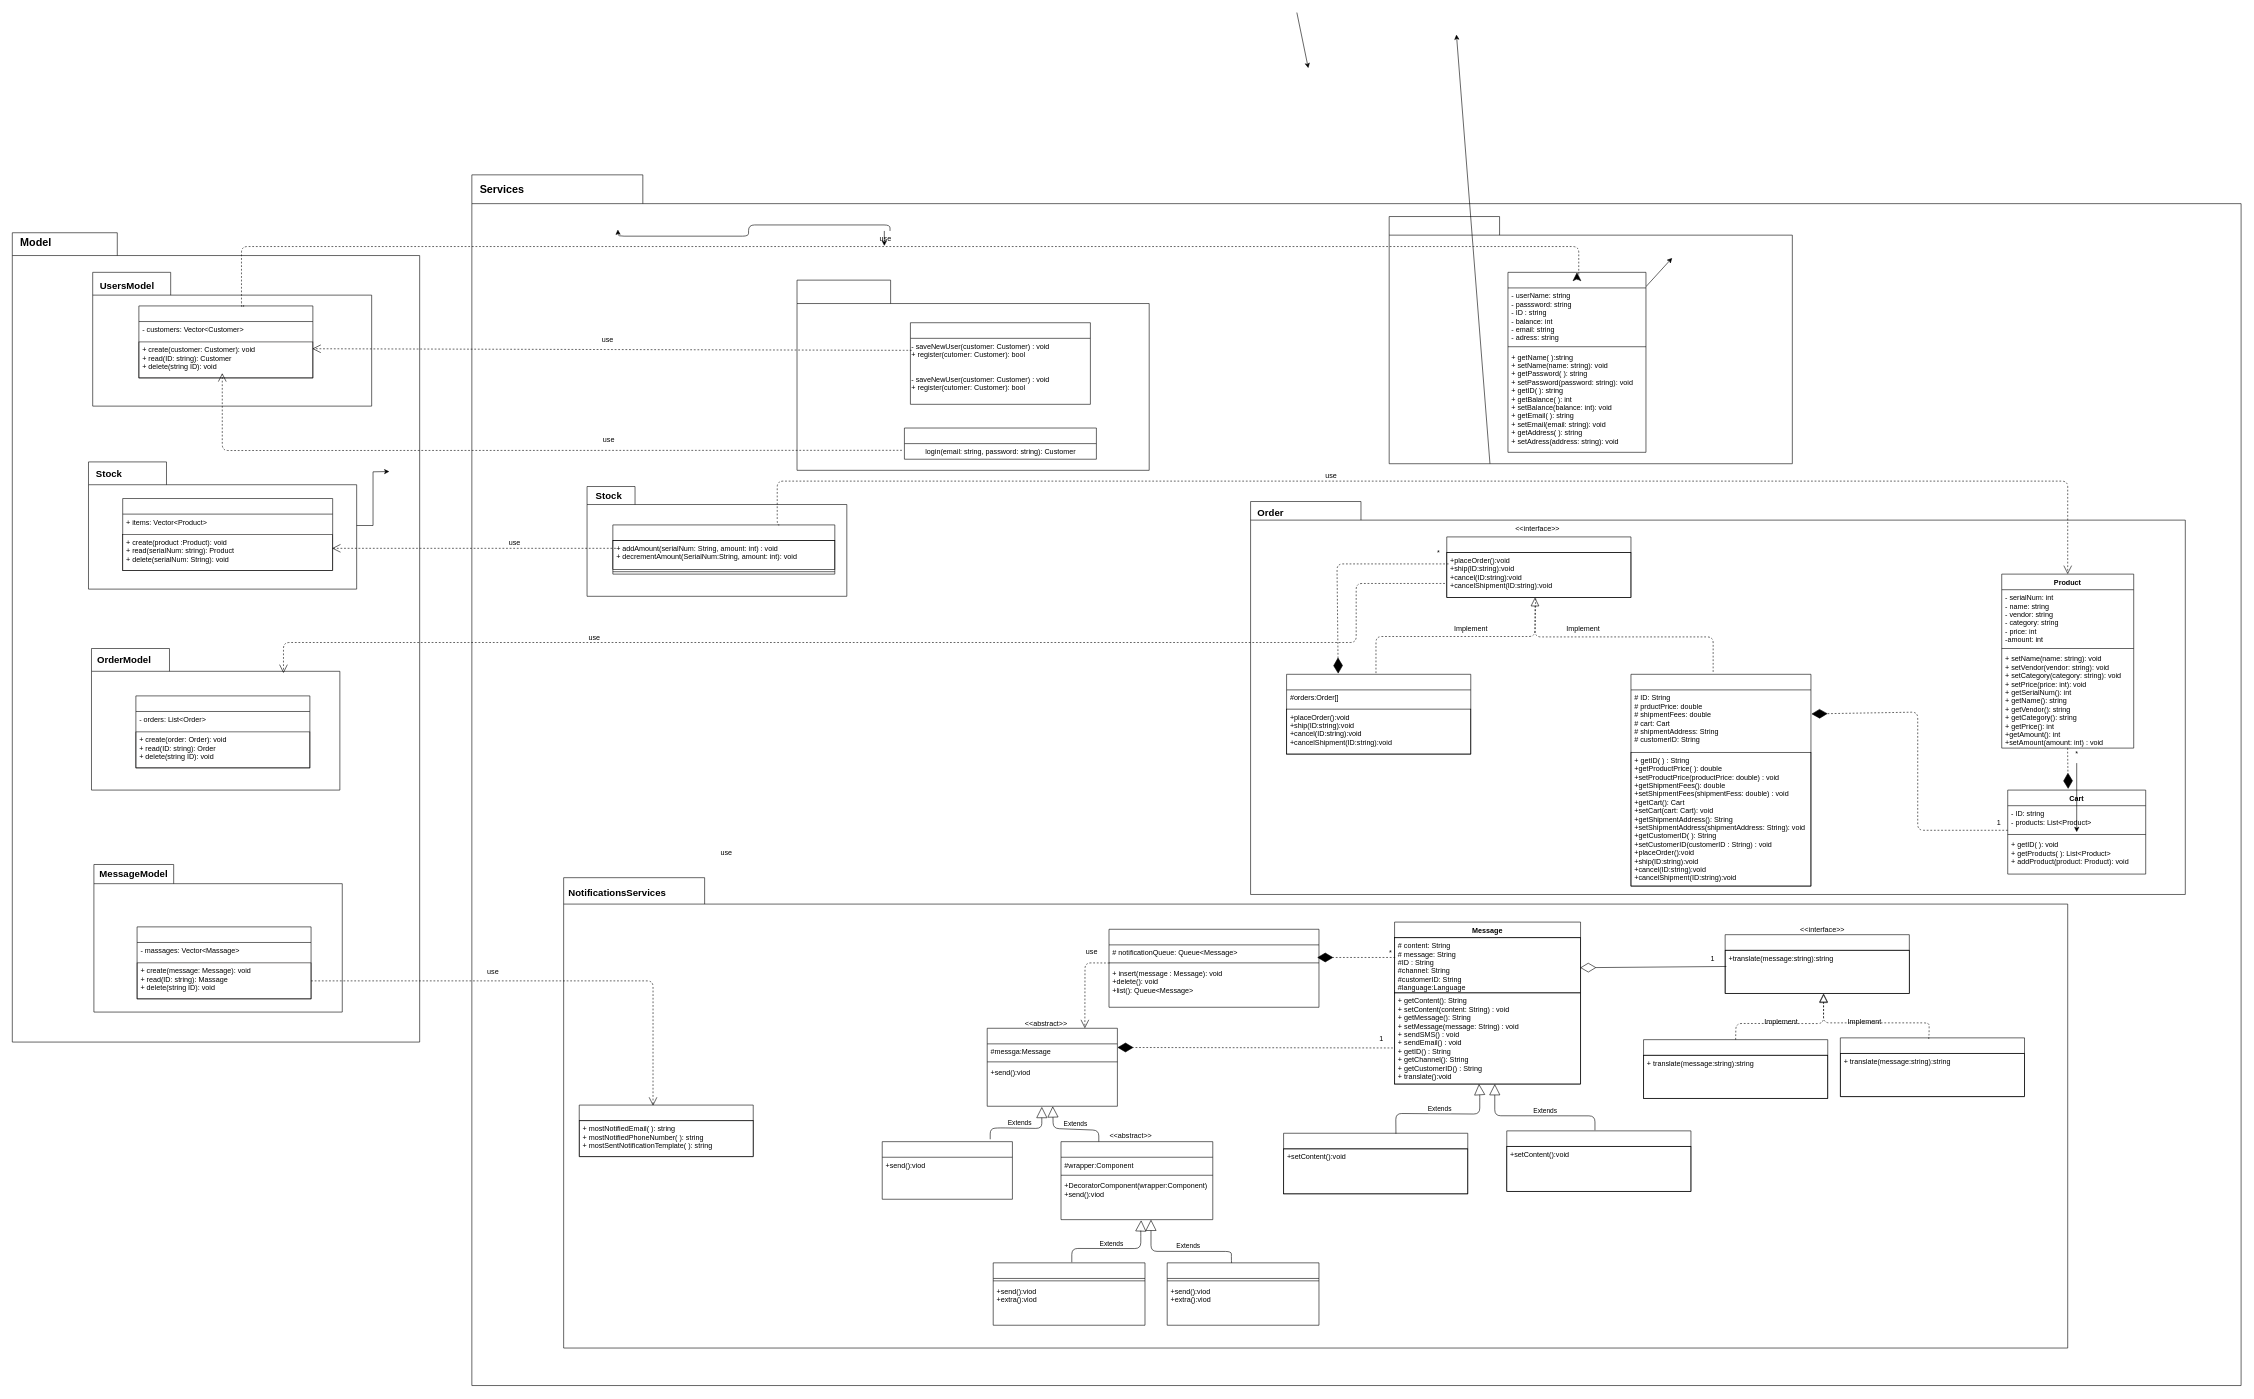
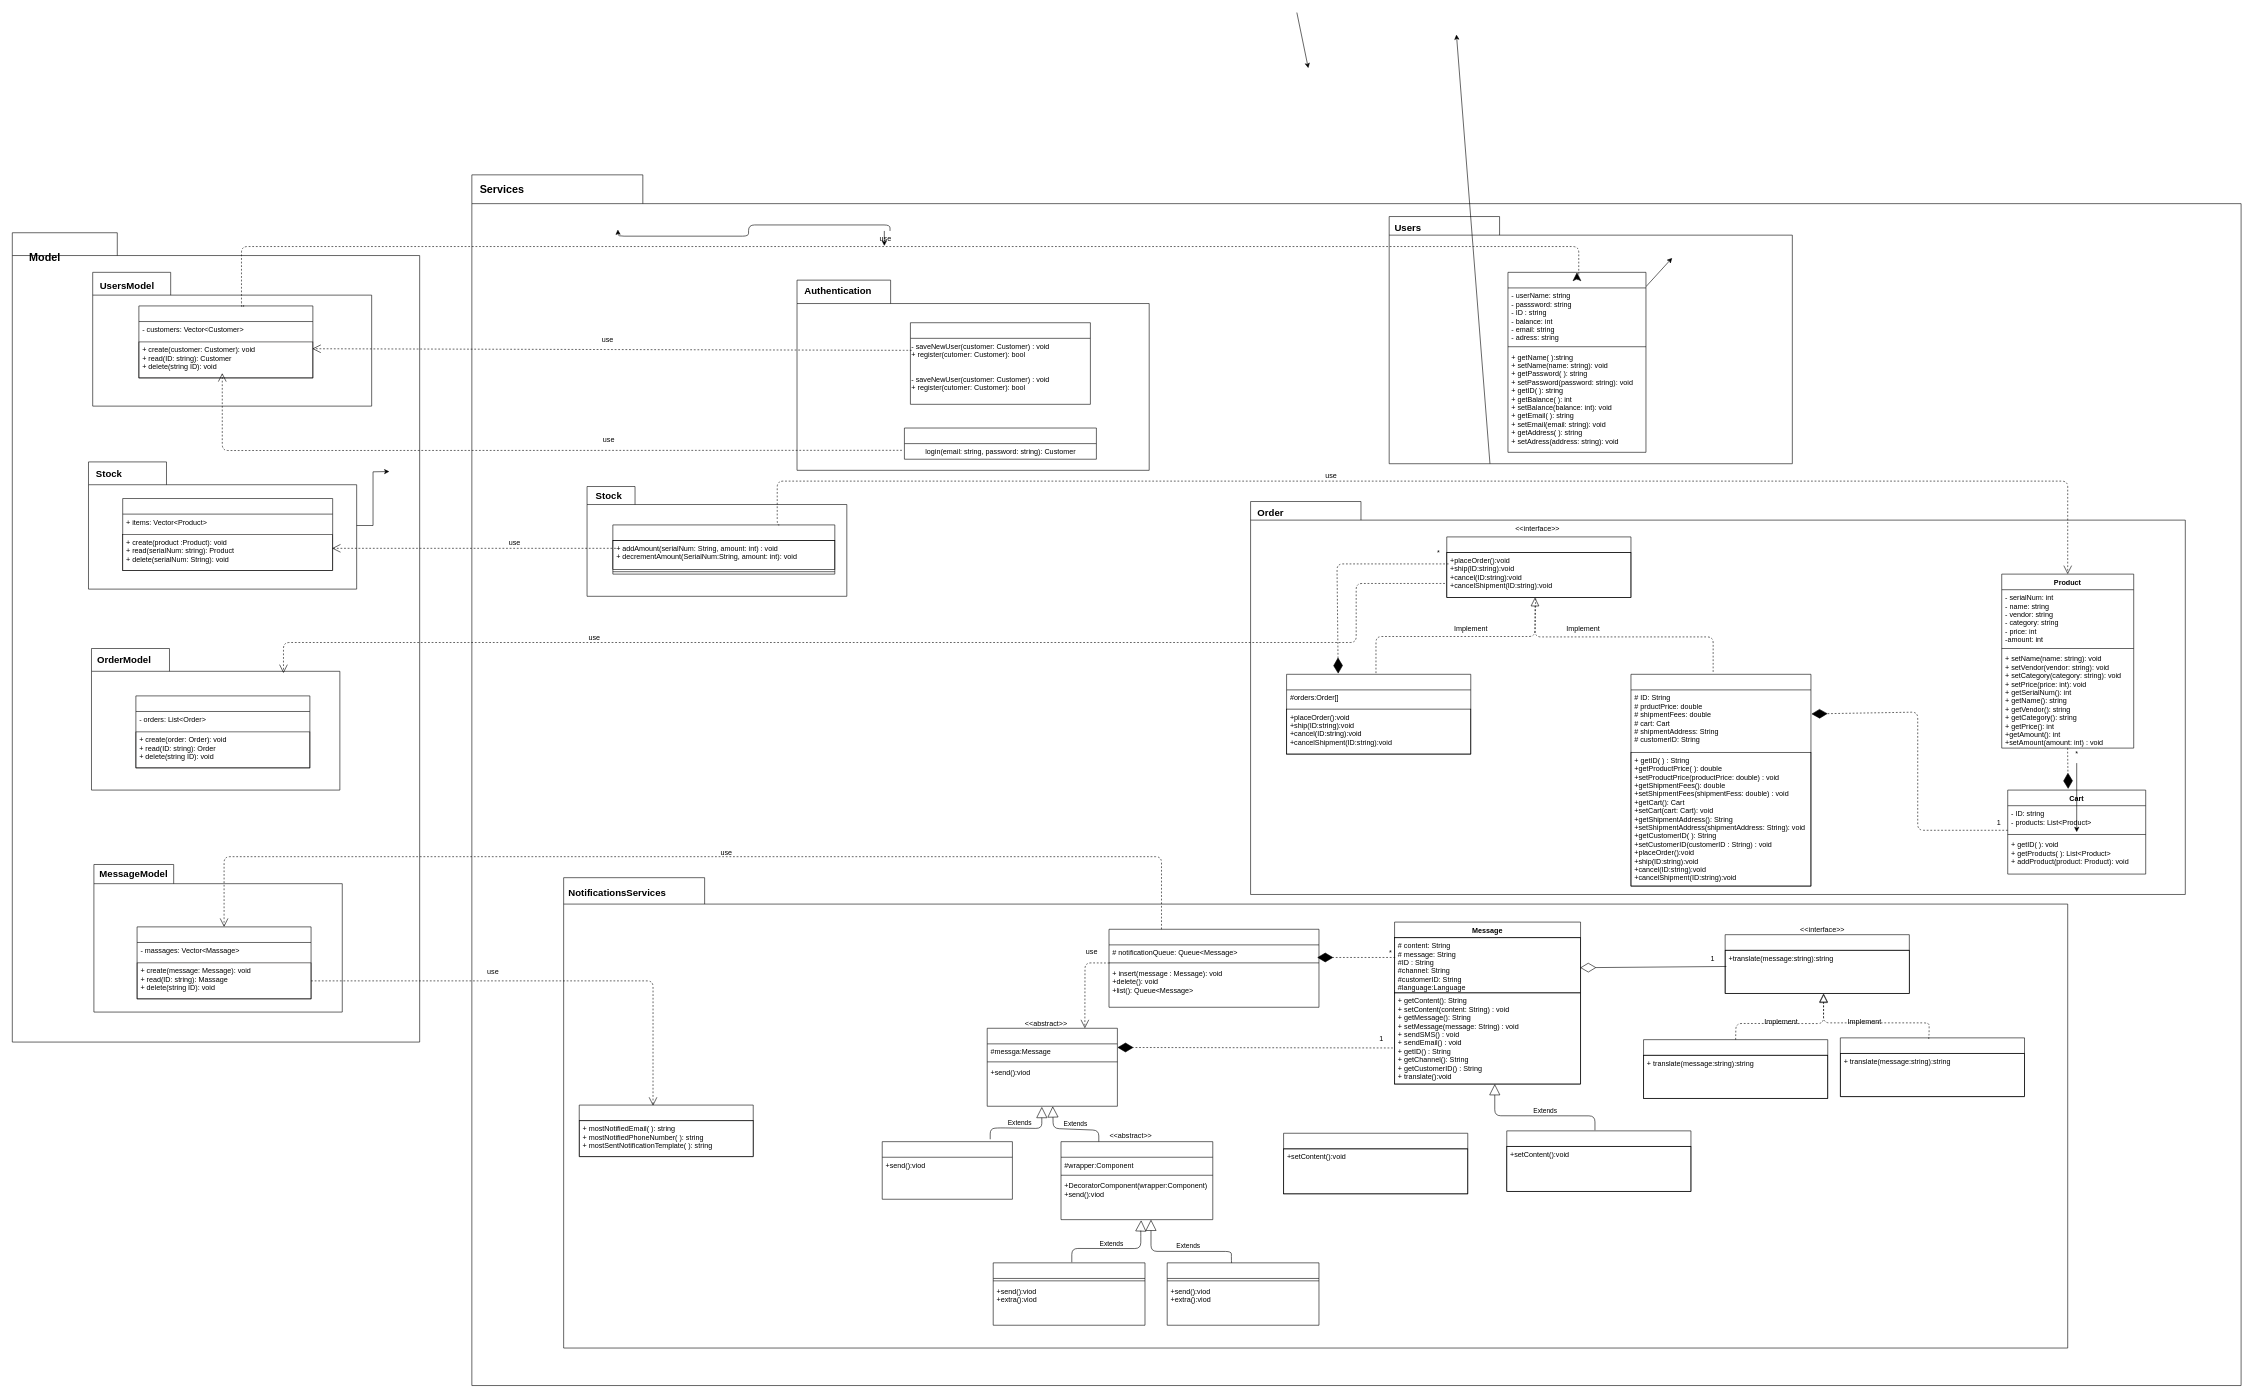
+ <mxCell id="137" value="&lt;b&gt;Users&lt;/b&gt;" style="text;html=1;align=center;verticalAlign=middle;resizable=0;points=[];autosize=1;strokeColor=none;fillColor=none;fontSize=16;fontColor=#000000;" parent="1" vertex="1"><mxGeometry x="2315" y="362" width="62" height="31" as="geometry" /></mxCell>
- <mxCell id="141" value="&lt;b&gt;&lt;font style=&quot;font-size: 18px;&quot;&gt;Model&lt;/font&gt;&lt;/b&gt;" style="text;html=1;align=center;verticalAlign=middle;resizable=0;points=[];autosize=1;strokeColor=none;fillColor=none;fontSize=16;fontColor=#000000;" parent="1" vertex="1"><mxGeometry x="24" y="387" width="70" height="34" as="geometry" /></mxCell>
+ <mxCell id="141" value="&lt;b&gt;&lt;font style=&quot;font-size: 18px;&quot;&gt;Model&lt;/font&gt;&lt;/b&gt;" style="text;html=1;align=center;verticalAlign=middle;resizable=0;points=[];autosize=1;strokeColor=none;fillColor=none;fontSize=16;fontColor=#000000;" parent="1" vertex="1"><mxGeometry x="39" y="412" width="70" height="34" as="geometry" /></mxCell>
+ <mxCell id="136" value="&lt;b&gt;Authentication&lt;/b&gt;" style="text;html=1;align=center;verticalAlign=middle;resizable=0;points=[];autosize=1;strokeColor=none;fillColor=none;fontSize=16;fontColor=#000000;" parent="1" vertex="1"><mxGeometry x="1331" y="468" width="130" height="31" as="geometry" /></mxCell>
+ <mxCell id="63" value="" style="endArrow=open;endFill=1;endSize=12;html=1;labelBackgroundColor=#FFFFFF;strokeColor=#000000;fontColor=#000000;dashed=1;exitX=0.25;exitY=0;exitDx=0;exitDy=0;edgeStyle=orthogonalEdgeStyle;entryX=0.5;entryY=0;entryDx=0;entryDy=0;" parent="1" source="58" target="16" edge="1"><mxGeometry width="160" relative="1" as="geometry"><mxPoint x="1863" y="1471" as="sourcePoint" /><mxPoint x="376" y="1628" as="targetPoint" /><Array as="points"><mxPoint x="1936" y="1427" /><mxPoint x="373" y="1427" /><mxPoint x="373" y="1530" /></Array></mxGeometry></mxCell>
- <mxCell id="70" value="Extends" style="endArrow=block;endSize=16;endFill=0;html=1;strokeColor=#000000;exitX=0.61;exitY=0.007;exitDx=0;exitDy=0;exitPerimeter=0;entryX=0.454;entryY=0.999;entryDx=0;entryDy=0;entryPerimeter=0;" parent="1" source="66" target="57" edge="1"><mxGeometry x="-0.04" y="8" width="160" relative="1" as="geometry"><mxPoint x="2365" y="1854" as="sourcePoint" /><mxPoint x="2491" y="1810" as="targetPoint" /><Array as="points"><mxPoint x="2326" y="1855" /><mxPoint x="2466" y="1856" /><mxPoint x="2466" y="1826" /></Array><mxPoint as="offset" /></mxGeometry></mxCell>
